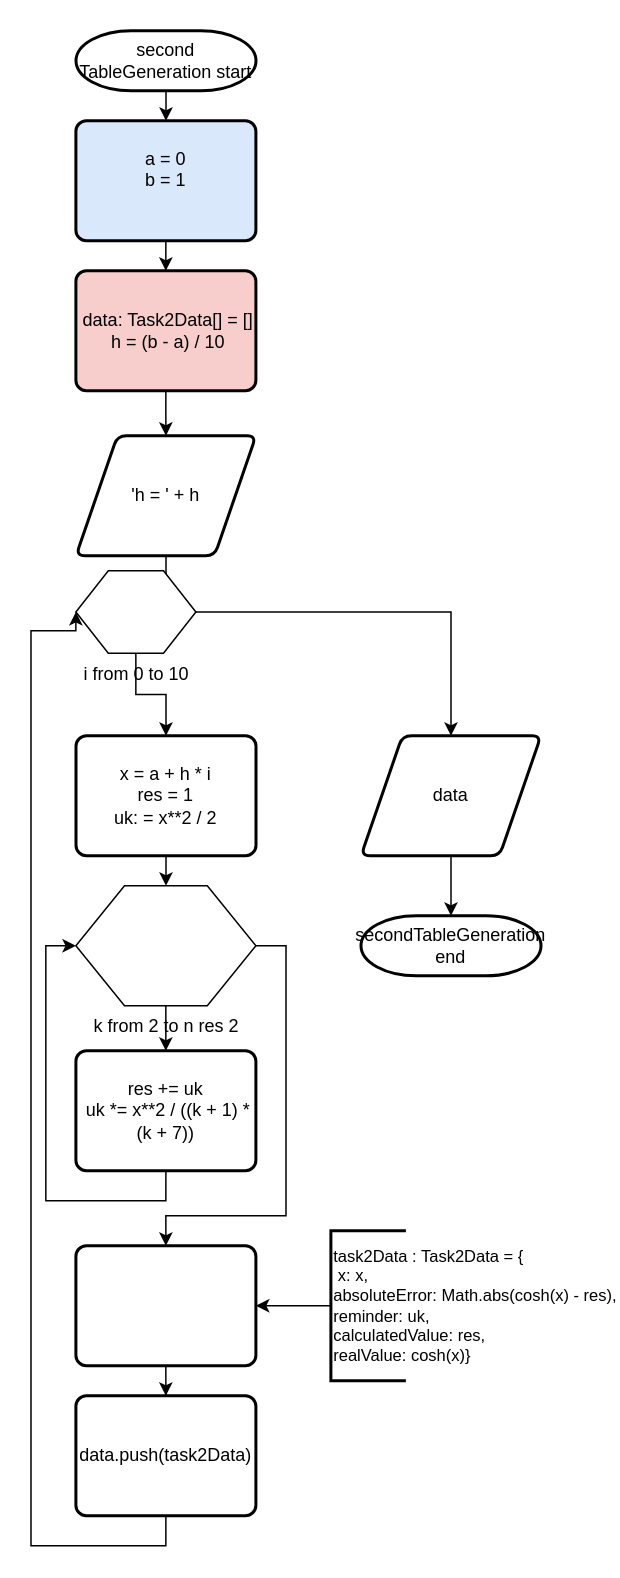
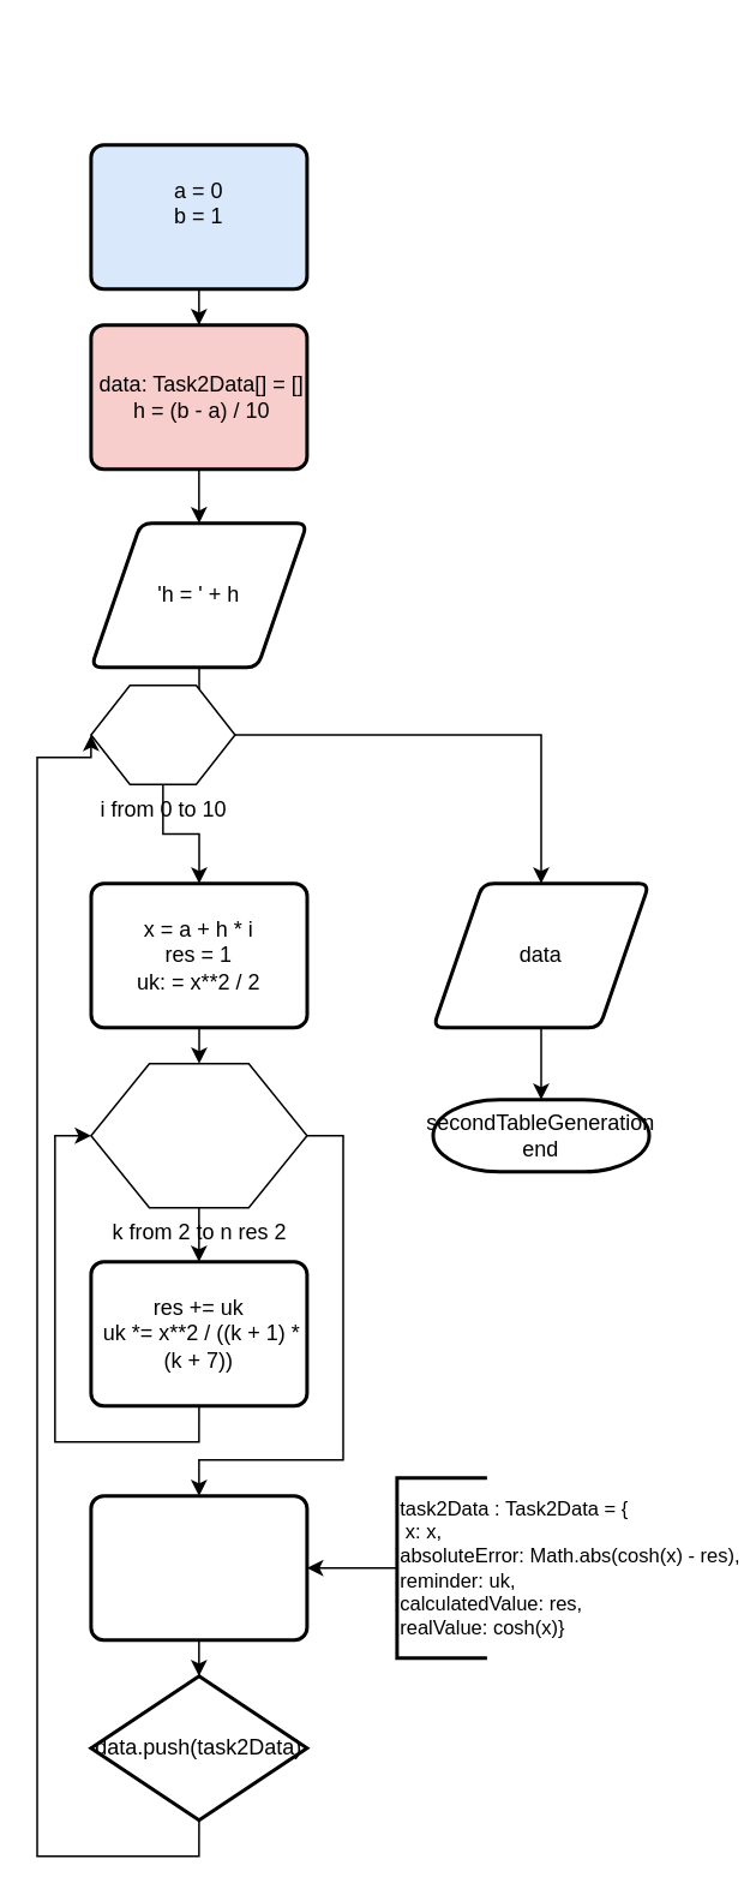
- <mxCell id="3" value="second&lt;div&gt;&lt;span style=&quot;background-color: initial;&quot;&gt;TableGeneration start&lt;/span&gt;&lt;/div&gt;" style="strokeWidth=2;html=1;shape=mxgraph.flowchart.terminator;whiteSpace=wrap;" vertex="1" parent="1"><mxGeometry x="50" y="20" width="120" height="40" as="geometry" /></mxCell>
- <mxCell id="2" value="" style="edgeStyle=orthogonalEdgeStyle;rounded=0;orthogonalLoop=1;jettySize=auto;html=1;" edge="1" parent="1" source="3" target="14"><mxGeometry relative="1" as="geometry" /></mxCell>
- <mxCell id="25" value="data.push(task2Data)" style="rounded=1;whiteSpace=wrap;html=1;absoluteArcSize=1;arcSize=14;strokeWidth=2;" vertex="1" parent="1"><mxGeometry x="49.93" y="930" width="120" height="80" as="geometry" /></mxCell>
+ <mxCell id="25" value="data.push(task2Data)" style="rhombus;whiteSpace=wrap;html=1;absoluteArcSize=1;arcSize=14;strokeWidth=2;" vertex="1" parent="1"><mxGeometry x="49.93" y="930" width="120" height="80" as="geometry" /></mxCell>
